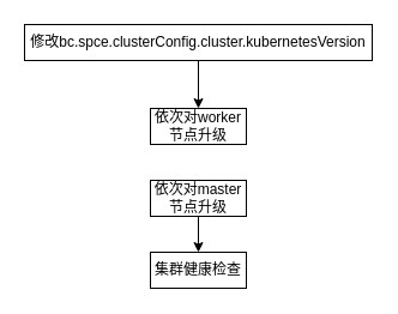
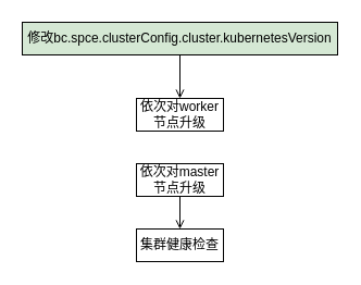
- <mxCell id="3" value="修改bc.spce.clusterConfig.cluster.kubernetesVersion" style="rounded=0;whiteSpace=wrap;html=1;" vertex="1" parent="1"><mxGeometry x="20" y="20" width="290" height="30" as="geometry" /></mxCell>
+ <mxCell id="3" value="修改bc.spce.clusterConfig.cluster.kubernetesVersion" style="rounded=0;whiteSpace=wrap;html=1;fillColor=#d5e8d4;" vertex="1" parent="1"><mxGeometry x="20" y="20" width="290" height="30" as="geometry" /></mxCell>
- <mxCell id="2" value="" style="edgeStyle=orthogonalEdgeStyle;rounded=0;orthogonalLoop=1;jettySize=auto;html=1;" edge="1" parent="1" source="3" target="4"><mxGeometry relative="1" as="geometry" /></mxCell>
+ <mxCell id="2" value="" style="edgeStyle=orthogonalEdgeStyle;rounded=0;orthogonalLoop=1;jettySize=auto;html=1;endArrow=open;" edge="1" parent="1" source="3" target="4"><mxGeometry relative="1" as="geometry" /></mxCell>
- <mxCell id="5" value="" style="edgeStyle=orthogonalEdgeStyle;rounded=0;orthogonalLoop=1;jettySize=auto;html=1;" edge="1" parent="1" source="6" target="7"><mxGeometry relative="1" as="geometry" /></mxCell>
+ <mxCell id="5" value="" style="edgeStyle=orthogonalEdgeStyle;rounded=0;orthogonalLoop=1;jettySize=auto;html=1;endArrow=open;" edge="1" parent="1" source="6" target="7"><mxGeometry relative="1" as="geometry" /></mxCell>
